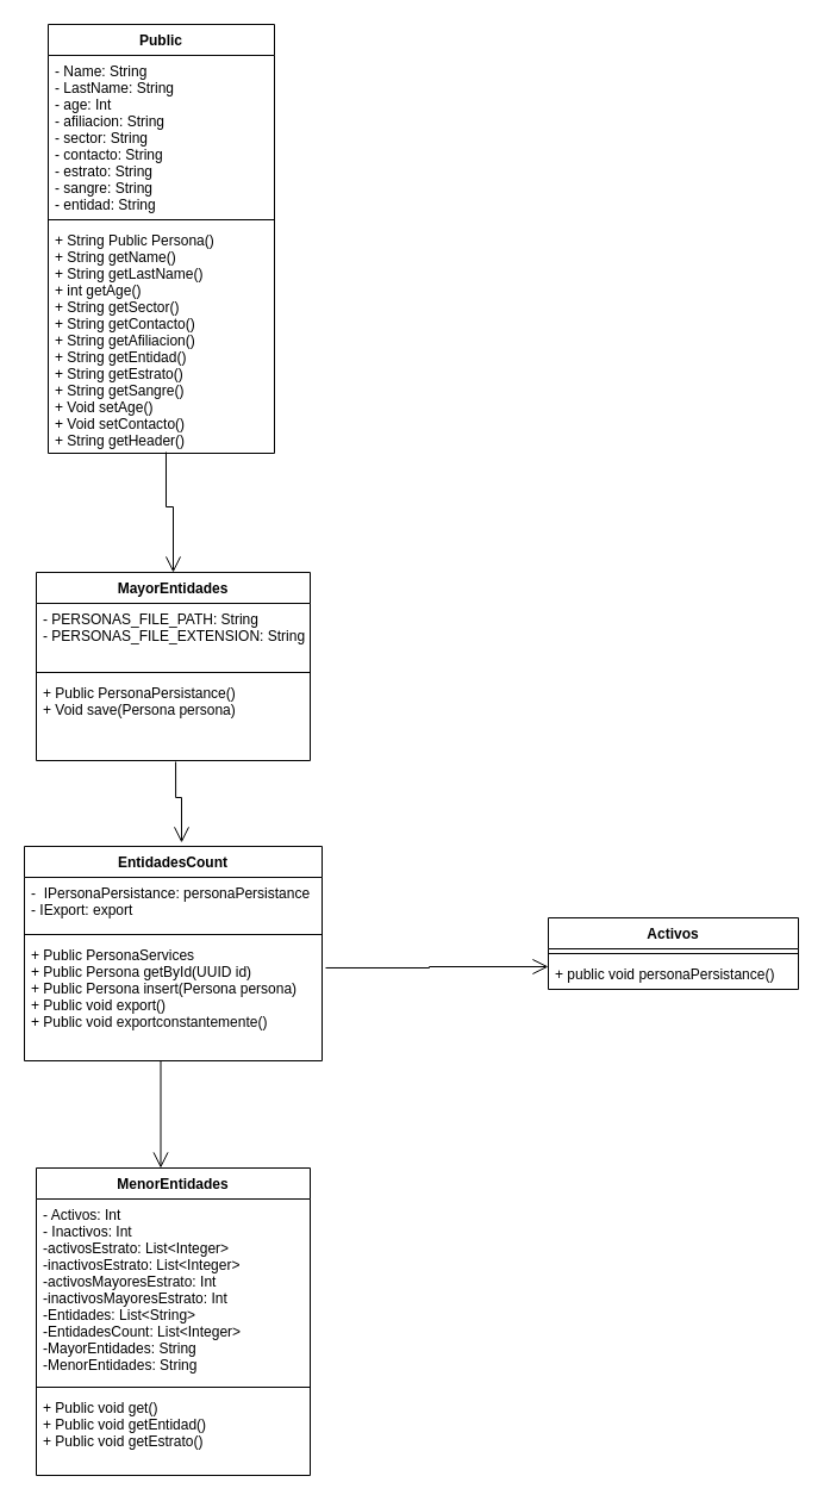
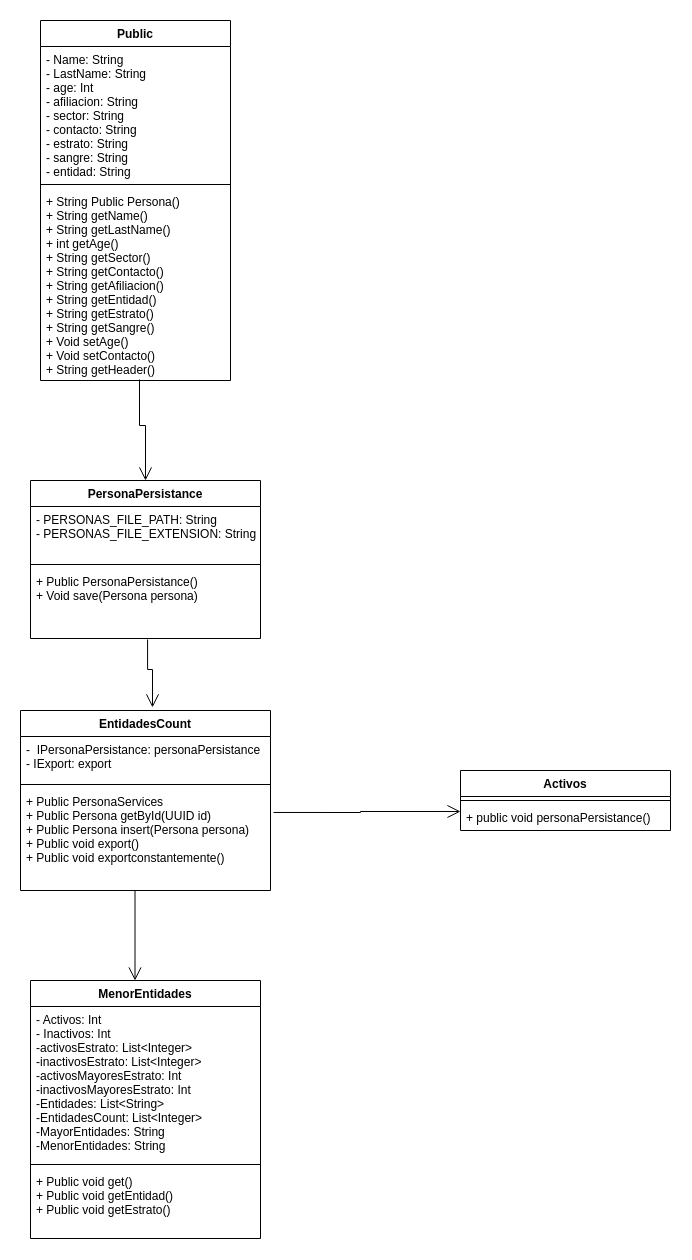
- <mxCell id="10" value="MayorEntidades" style="swimlane;fontStyle=1;align=center;verticalAlign=top;childLayout=stackLayout;horizontal=1;startSize=26;horizontalStack=0;resizeParent=1;resizeParentMax=0;resizeLast=0;collapsible=1;marginBottom=0;" vertex="1" parent="1"><mxGeometry x="30" y="480" width="230" height="158" as="geometry" /></mxCell>
+ <mxCell id="10" value="PersonaPersistance" style="swimlane;fontStyle=1;align=center;verticalAlign=top;childLayout=stackLayout;horizontal=1;startSize=26;horizontalStack=0;resizeParent=1;resizeParentMax=0;resizeLast=0;collapsible=1;marginBottom=0;" vertex="1" parent="1"><mxGeometry x="30" y="480" width="230" height="158" as="geometry" /></mxCell>
